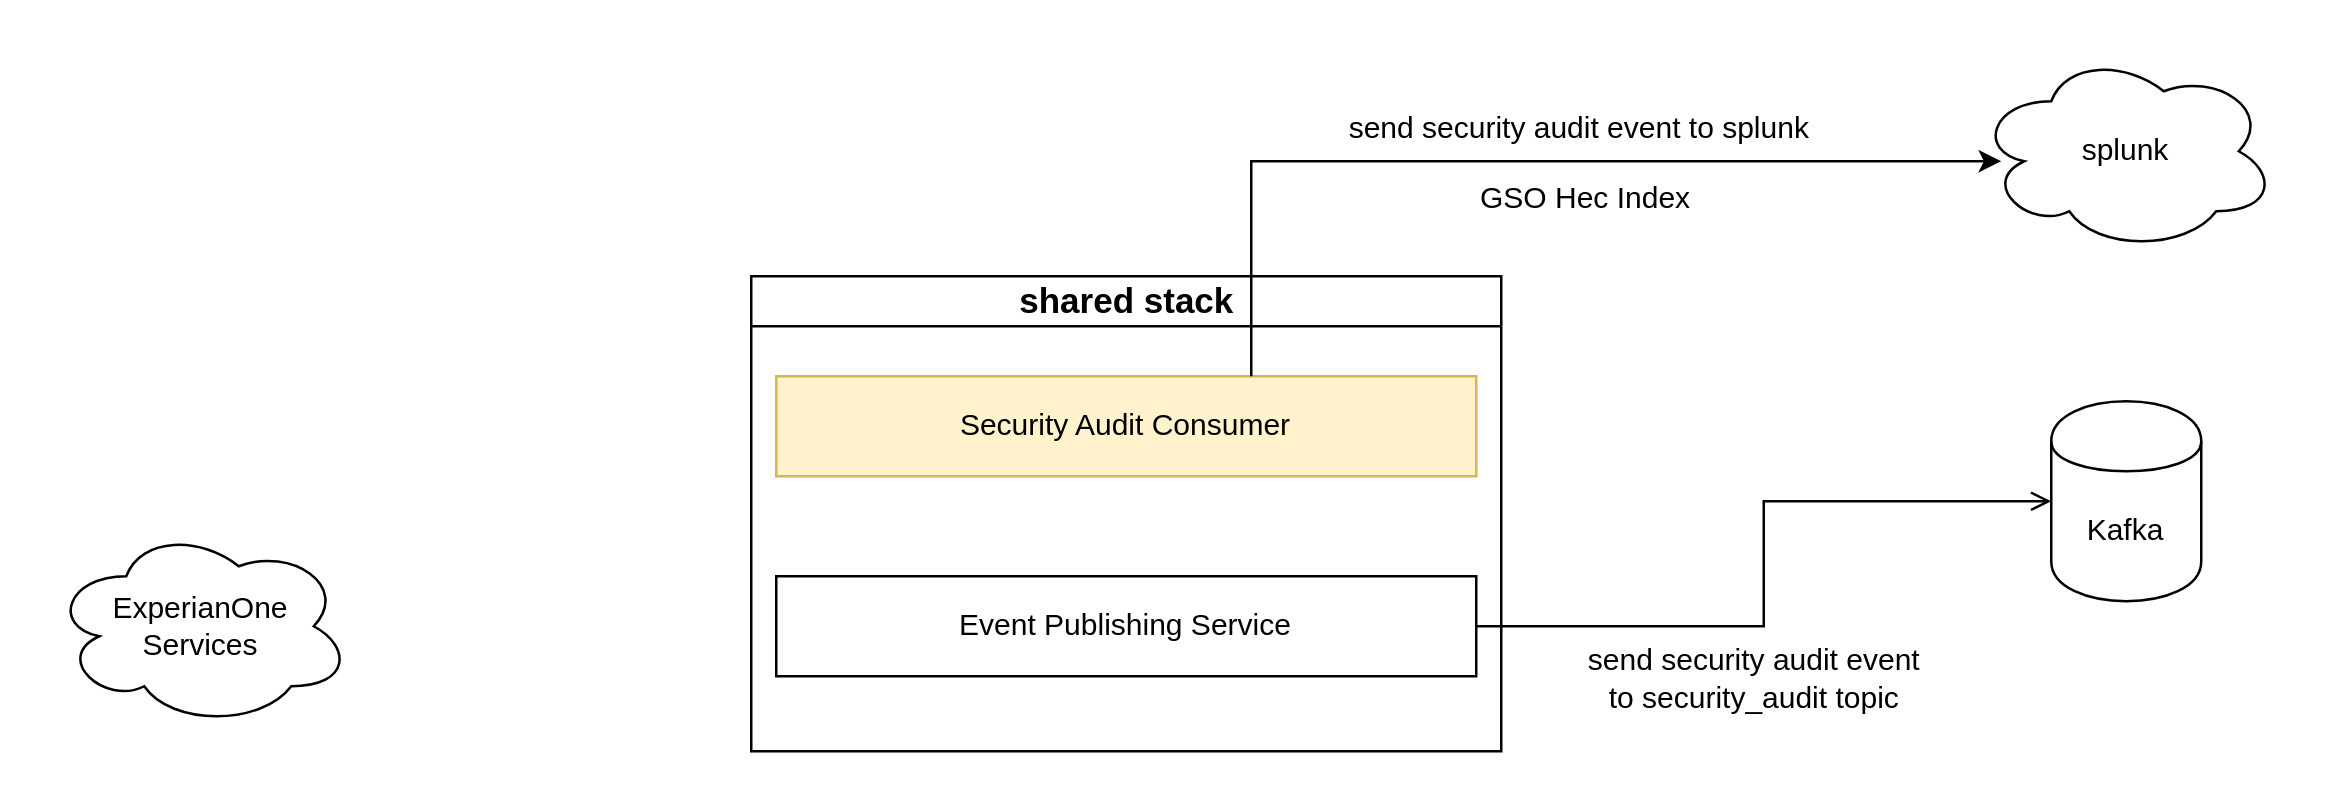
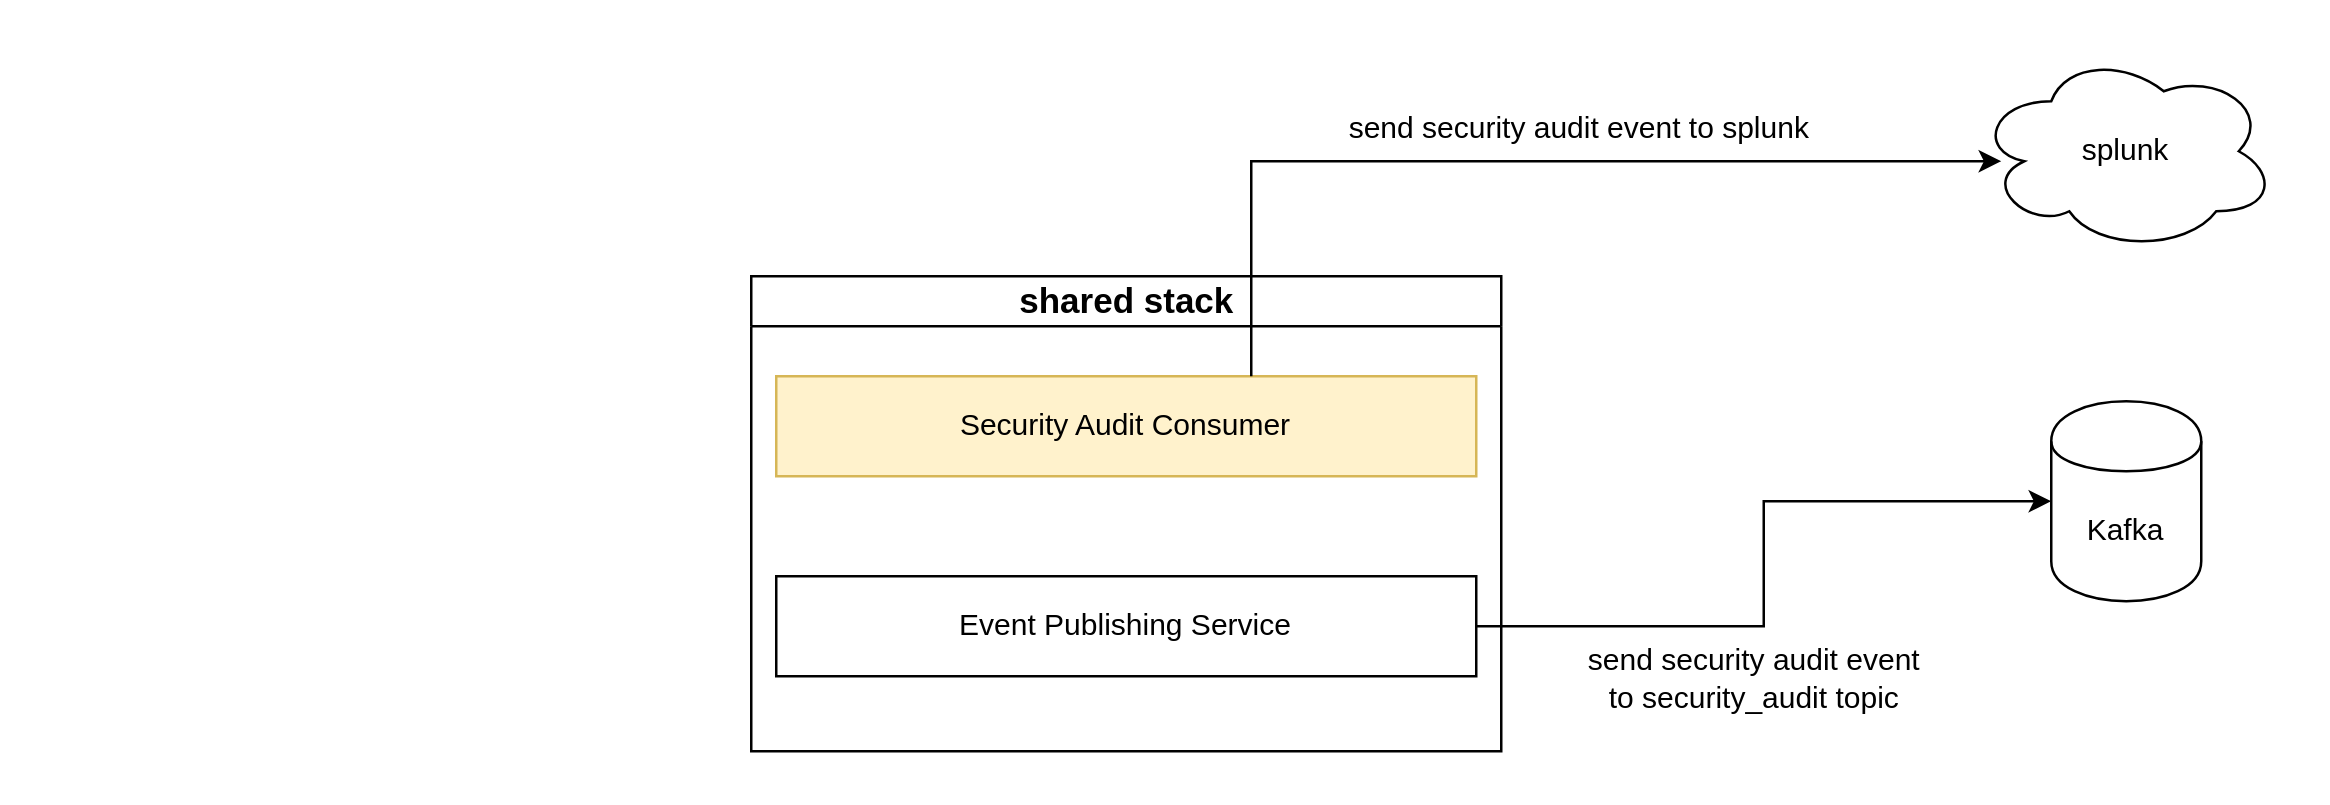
- <mxCell id="12" value="GSO Hec Index" style="text;html=1;resizable=0;points=[];autosize=1;align=left;verticalAlign=top;spacingTop=-4;" vertex="1" parent="1"><mxGeometry x="590" y="69" width="100" height="20" as="geometry" /></mxCell>
- <mxCell id="8" style="edgeStyle=orthogonalEdgeStyle;rounded=0;orthogonalLoop=1;jettySize=auto;html=1;endArrow=open;" edge="1" parent="1" source="4" target="5"><mxGeometry relative="1" as="geometry" /></mxCell>
+ <mxCell id="8" style="edgeStyle=orthogonalEdgeStyle;rounded=0;orthogonalLoop=1;jettySize=auto;html=1;" edge="1" parent="1" source="4" target="5"><mxGeometry relative="1" as="geometry" /></mxCell>
- <mxCell id="7" value="ExperianOne&lt;br&gt;Services" style="ellipse;shape=cloud;whiteSpace=wrap;html=1;" vertex="1" parent="1"><mxGeometry x="20" y="210" width="120" height="80" as="geometry" /></mxCell>
